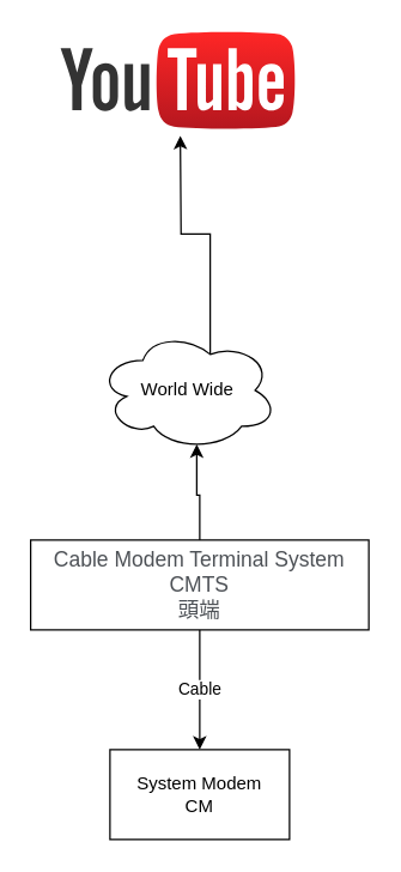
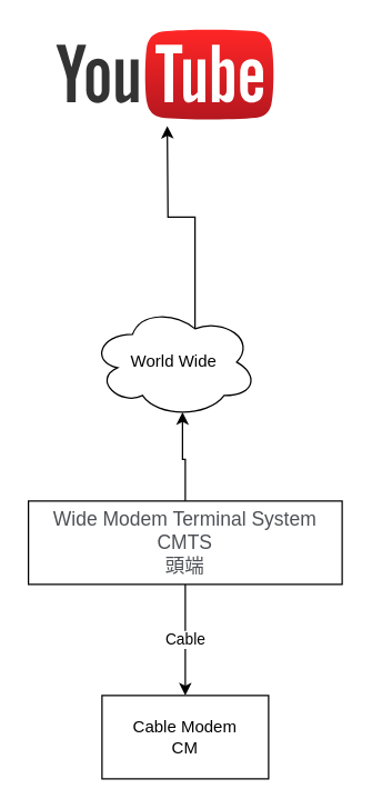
- <mxCell id="4" value="&lt;span style=&quot;color: rgb(77 , 81 , 86) ; font-family: &amp;#34;arial&amp;#34; , sans-serif ; font-size: 14px ; text-align: left ; background-color: rgb(255 , 255 , 255)&quot;&gt;Cable Modem Terminal System&lt;br&gt;CMTS&lt;br&gt;頭端&lt;br&gt;&lt;/span&gt;" style="rounded=0;whiteSpace=wrap;html=1;" vertex="1" parent="1"><mxGeometry x="20" y="360" width="226" height="60" as="geometry" /></mxCell>
+ <mxCell id="4" value="&lt;span style=&quot;color: rgb(77 , 81 , 86) ; font-family: &amp;#34;arial&amp;#34; , sans-serif ; font-size: 14px ; text-align: left ; background-color: rgb(255 , 255 , 255)&quot;&gt;Wide Modem Terminal System&lt;br&gt;CMTS&lt;br&gt;頭端&lt;br&gt;&lt;/span&gt;" style="rounded=0;whiteSpace=wrap;html=1;" vertex="1" parent="1"><mxGeometry x="20" y="360" width="226" height="60" as="geometry" /></mxCell>
- <mxCell id="5" value="System Modem&lt;br&gt;CM" style="rounded=0;whiteSpace=wrap;html=1;" vertex="1" parent="1"><mxGeometry x="73" y="500" width="120" height="60" as="geometry" /></mxCell>
+ <mxCell id="5" value="Cable Modem&lt;br&gt;CM" style="rounded=0;whiteSpace=wrap;html=1;" vertex="1" parent="1"><mxGeometry x="73" y="500" width="120" height="60" as="geometry" /></mxCell>
